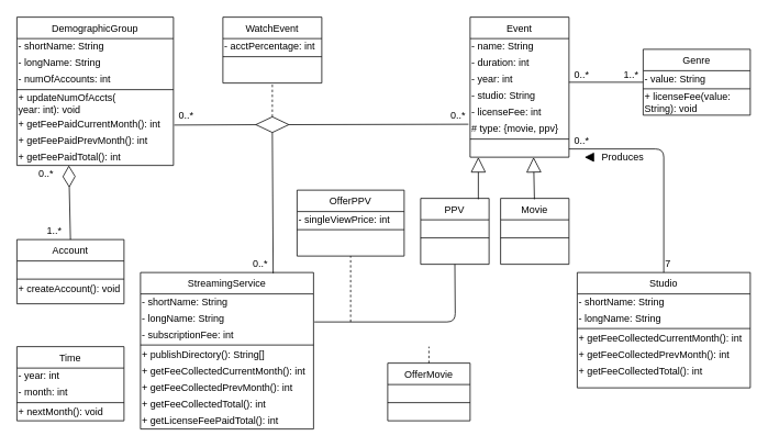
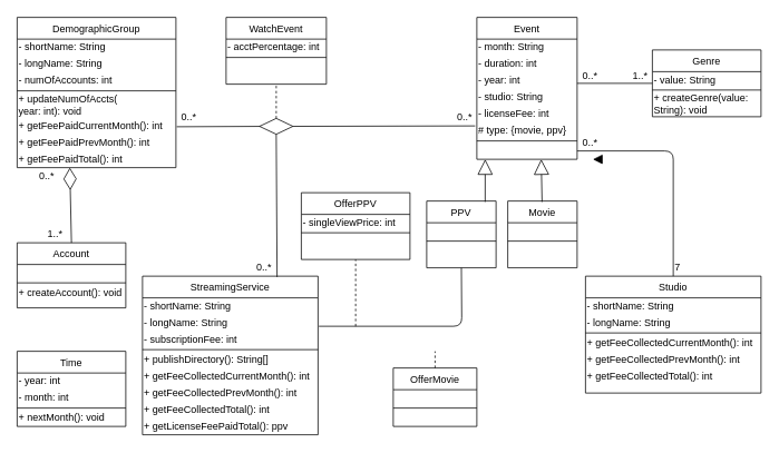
- <mxCell id="28" value="- name: String" style="text;html=1;align=left;verticalAlign=middle;resizable=0;points=[];autosize=1;" vertex="1" parent="27"><mxGeometry y="26" width="120" height="20" as="geometry" /></mxCell>
+ <mxCell id="28" value="- month: String" style="text;html=1;align=left;verticalAlign=middle;resizable=0;points=[];autosize=1;" vertex="1" parent="27"><mxGeometry y="26" width="120" height="20" as="geometry" /></mxCell>
- <mxCell id="47" value="+ licenseFee(value: &lt;br&gt;String): void" style="text;html=1;align=left;verticalAlign=middle;resizable=0;points=[];autosize=1;" vertex="1" parent="44"><mxGeometry y="50" width="130" height="30" as="geometry" /></mxCell>
+ <mxCell id="47" value="+ createGenre(value: &lt;br&gt;String): void" style="text;html=1;align=left;verticalAlign=middle;resizable=0;points=[];autosize=1;" vertex="1" parent="44"><mxGeometry y="50" width="130" height="30" as="geometry" /></mxCell>
- <mxCell id="70" value="Produces" style="text;html=1;align=center;verticalAlign=middle;resizable=0;points=[];autosize=1;" vertex="1" parent="1"><mxGeometry x="720" y="180" width="70" height="20" as="geometry" /></mxCell>
- <mxCell id="26" value="&lt;span&gt;+&amp;nbsp;&lt;/span&gt;&lt;span&gt;getLicenseFeePaidTotal(): int&lt;/span&gt;" style="text;html=1;align=left;verticalAlign=middle;resizable=0;points=[];autosize=1;" vertex="1" parent="17"><mxGeometry y="170" width="210" height="20" as="geometry" /></mxCell>
+ <mxCell id="26" value="&lt;span&gt;+&amp;nbsp;&lt;/span&gt;&lt;span&gt;getLicenseFeePaidTotal(): ppv&lt;/span&gt;" style="text;html=1;align=left;verticalAlign=middle;resizable=0;points=[];autosize=1;" vertex="1" parent="17"><mxGeometry y="170" width="210" height="20" as="geometry" /></mxCell>
